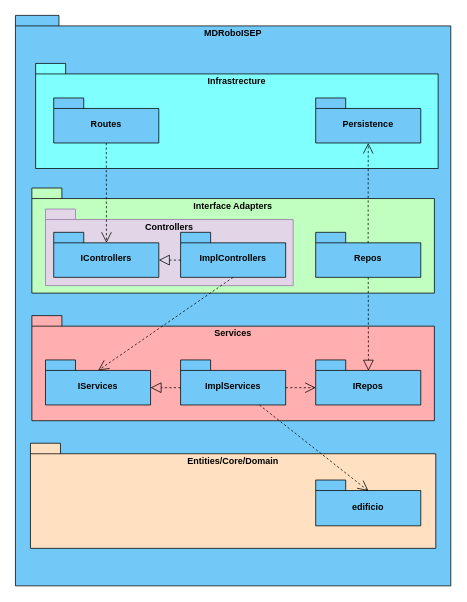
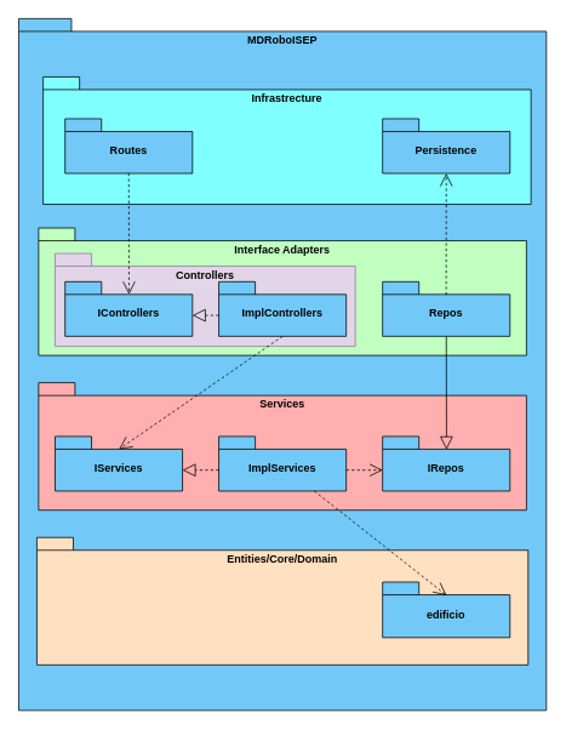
- <mxCell id="21" value="" style="endArrow=block;dashed=1;endFill=0;endSize=12;html=1;rounded=0;exitX=0.5;exitY=1;exitDx=0;exitDy=0;exitPerimeter=0;entryX=0.502;entryY=0.241;entryDx=0;entryDy=0;entryPerimeter=0;" parent="1" source="8" target="12" edge="1"><mxGeometry width="160" relative="1" as="geometry"><mxPoint x="250" y="526" as="sourcePoint" /><mxPoint x="210" y="526" as="targetPoint" /></mxGeometry></mxCell>
+ <mxCell id="21" value="" style="endArrow=block;dashed=0;endFill=0;endSize=12;html=1;rounded=0;exitX=0.5;exitY=1;exitDx=0;exitDy=0;exitPerimeter=0;entryX=0.502;entryY=0.241;entryDx=0;entryDy=0;entryPerimeter=0;" parent="1" source="8" target="12" edge="1"><mxGeometry width="160" relative="1" as="geometry"><mxPoint x="250" y="526" as="sourcePoint" /><mxPoint x="210" y="526" as="targetPoint" /></mxGeometry></mxCell>
